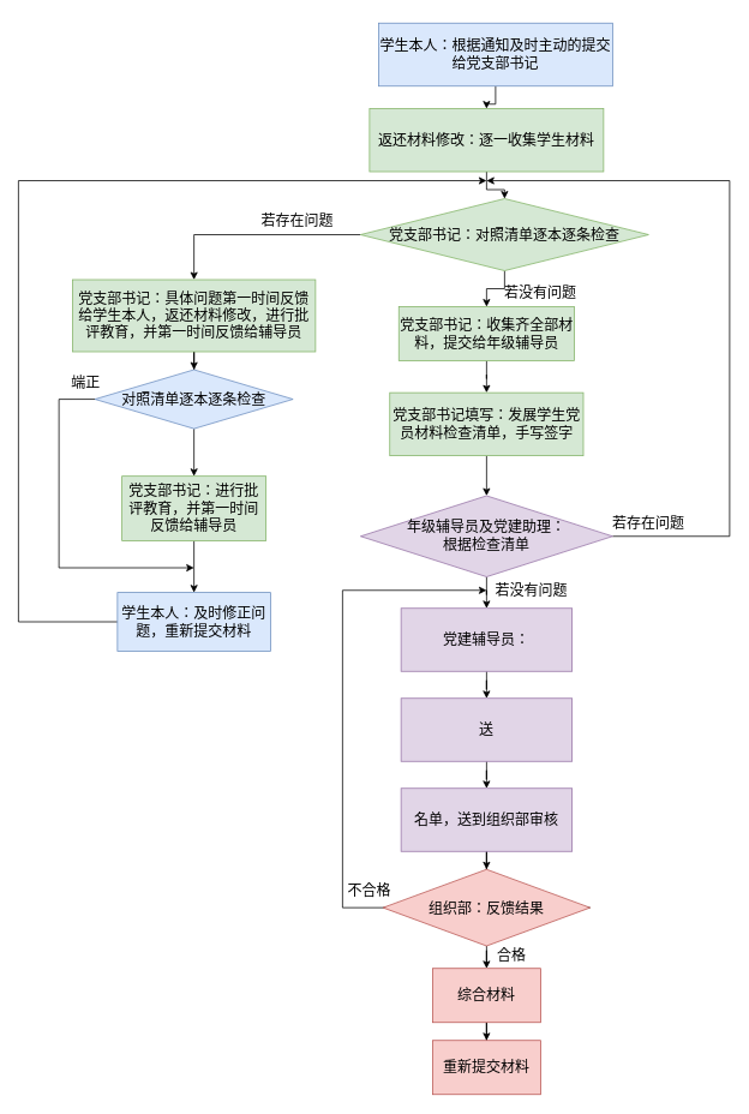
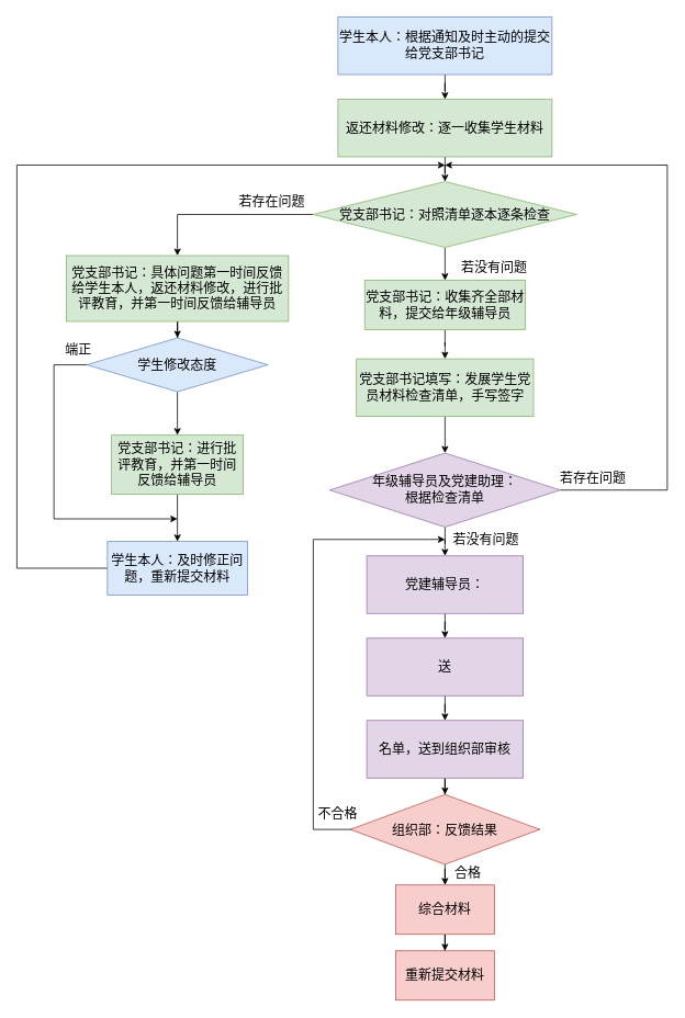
- <mxCell id="3" value="&lt;span style=&quot;font-size: 16px;&quot;&gt;学生本人：根据通知及时主动的提交给党支部书记&lt;/span&gt;" style="rounded=0;whiteSpace=wrap;html=1;fillColor=#dae8fc;strokeColor=#6c8ebf;" vertex="1" parent="1"><mxGeometry x="420" y="25" width="260" height="70" as="geometry" /></mxCell>
+ <mxCell id="3" value="&lt;span style=&quot;font-size: 16px;&quot;&gt;学生本人：根据通知及时主动的提交给党支部书记&lt;/span&gt;" style="rounded=0;whiteSpace=wrap;html=1;fillColor=#dae8fc;strokeColor=#6c8ebf;" vertex="1" parent="1"><mxGeometry x="410" y="20" width="260" height="70" as="geometry" /></mxCell>
- <mxCell id="8" value="&lt;font style=&quot;font-size: 16px;&quot;&gt;党支部书记：对照清单逐本逐条检查&lt;/font&gt;" style="rhombus;whiteSpace=wrap;html=1;fillColor=#d5e8d4;strokeColor=#82b366;rounded=0;" vertex="1" parent="1"><mxGeometry x="400" y="220" width="320" height="80" as="geometry" /></mxCell>
+ <mxCell id="8" value="&lt;font style=&quot;font-size: 16px;&quot;&gt;党支部书记：对照清单逐本逐条检查&lt;/font&gt;" style="rhombus;whiteSpace=wrap;html=1;fillColor=#d5e8d4;strokeColor=#82b366;rounded=0;" vertex="1" parent="1"><mxGeometry x="380" y="220" width="320" height="80" as="geometry" /></mxCell>
- <mxCell id="40" value="&lt;font style=&quot;font-size: 16px;&quot;&gt;对照清单逐本逐条检查&lt;/font&gt;" style="rhombus;whiteSpace=wrap;html=1;fillColor=#dae8fc;strokeColor=#6c8ebf;rounded=0;" vertex="1" parent="1"><mxGeometry x="105" y="410" width="220" height="65.5" as="geometry" /></mxCell>
+ <mxCell id="40" value="&lt;font style=&quot;font-size: 16px;&quot;&gt;学生修改态度&lt;/font&gt;" style="rhombus;whiteSpace=wrap;html=1;fillColor=#dae8fc;strokeColor=#6c8ebf;rounded=0;" vertex="1" parent="1"><mxGeometry x="105" y="410" width="220" height="65.5" as="geometry" /></mxCell>
